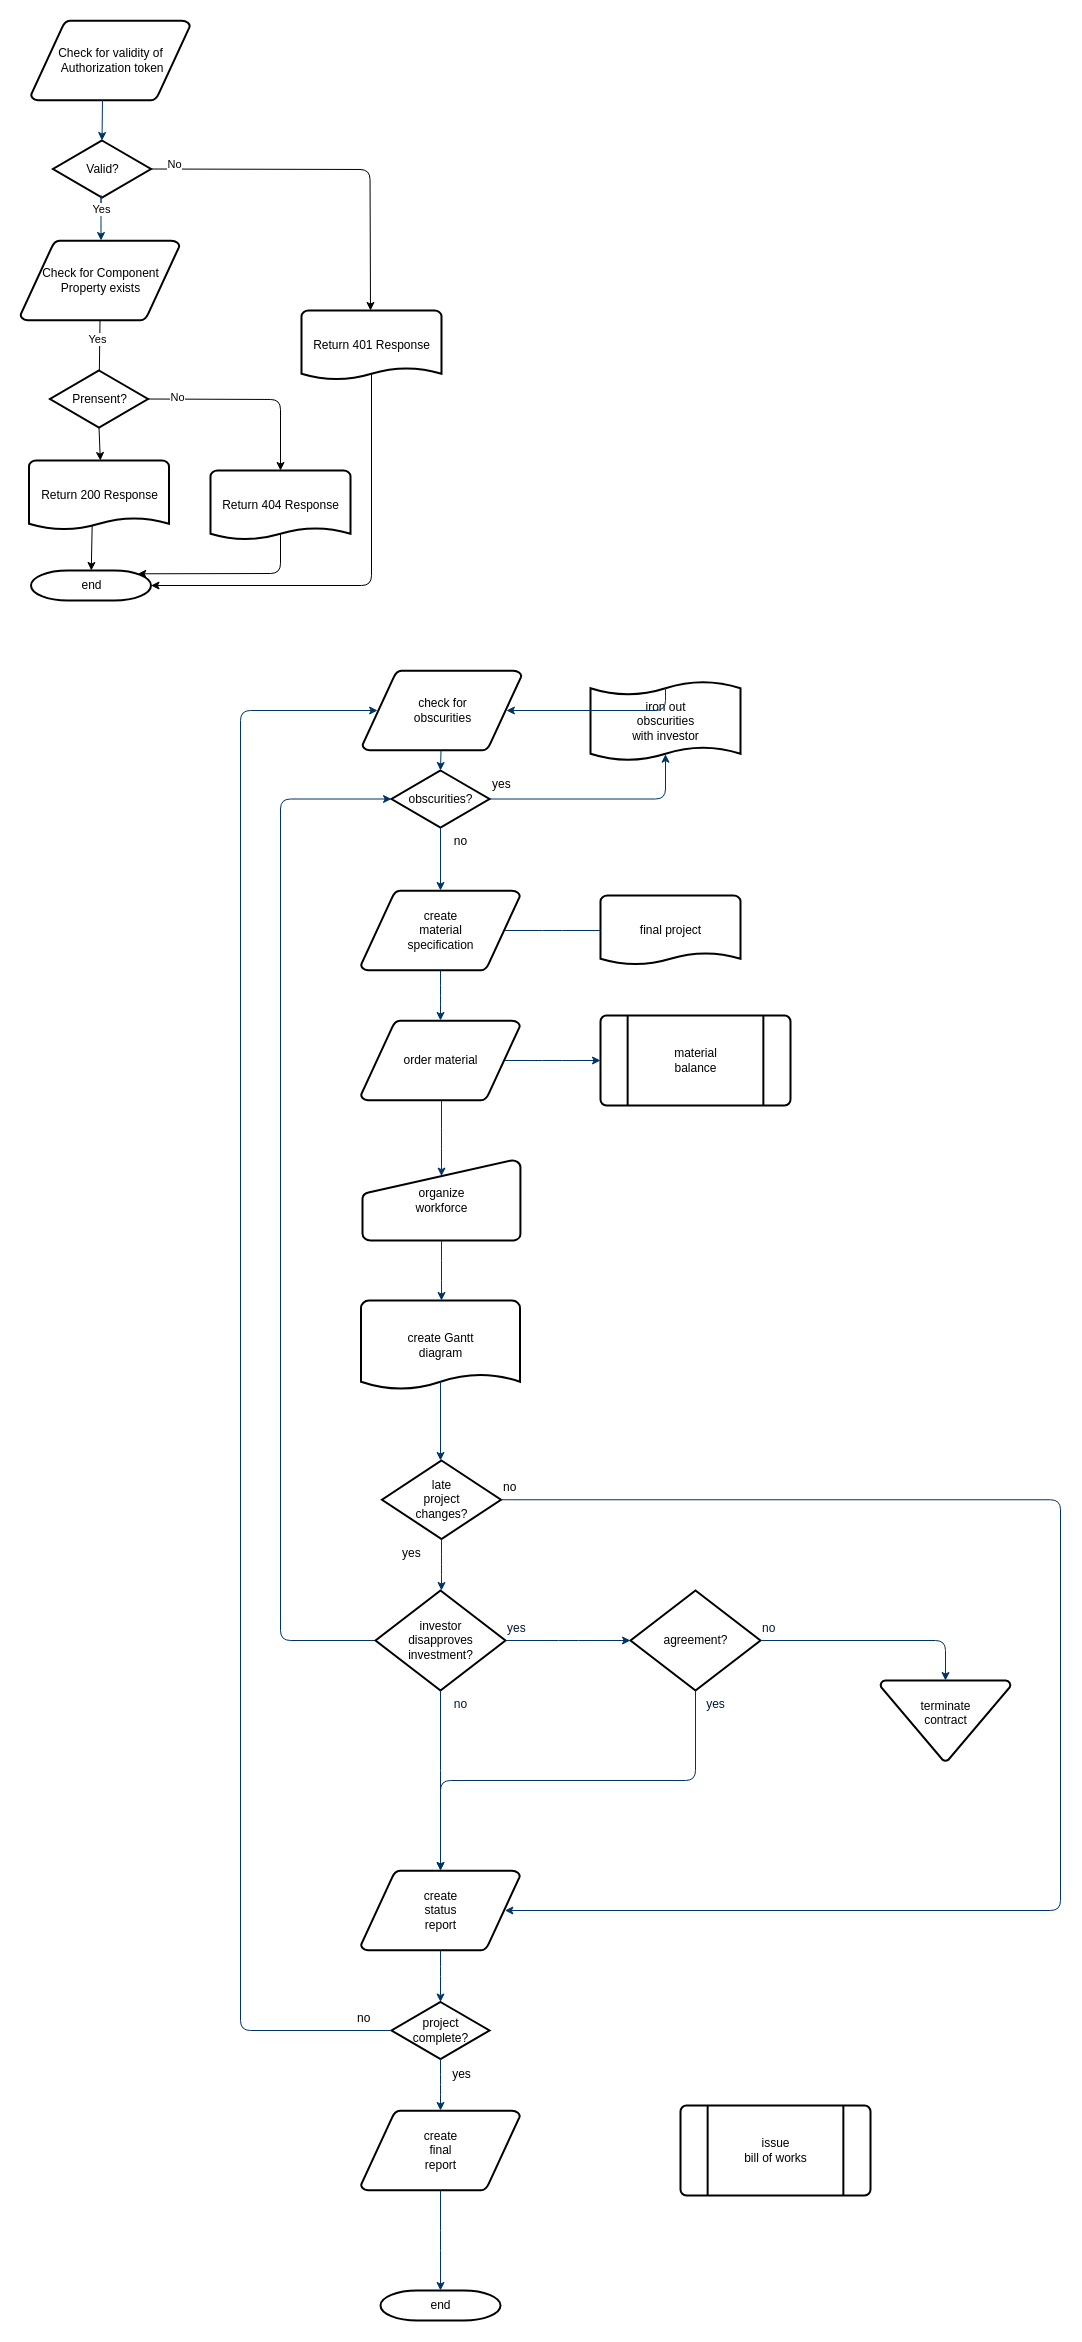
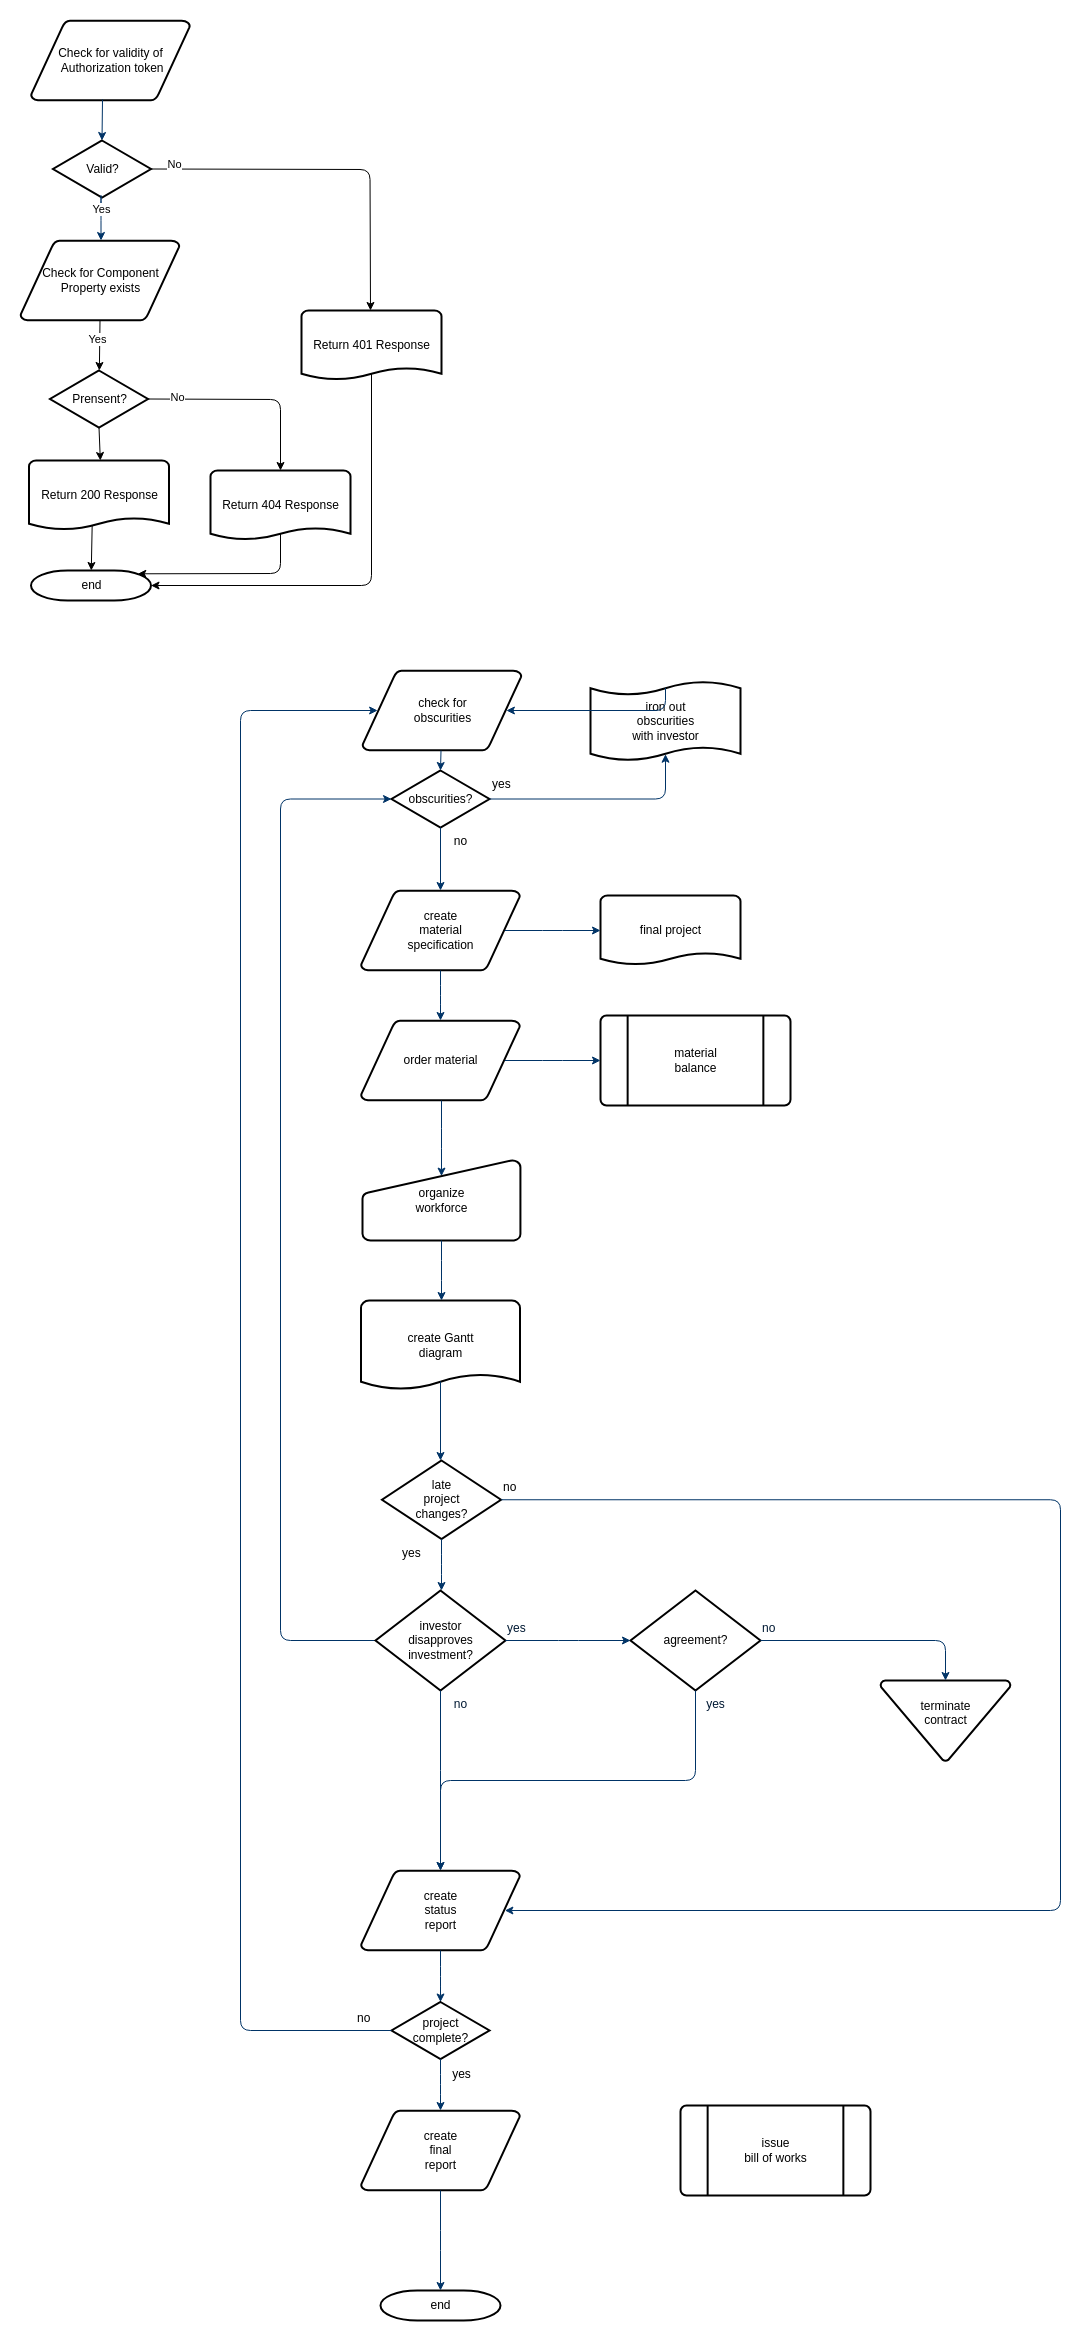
- <mxCell id="61" value="" style="endArrow=none;html=1;exitX=0.5;exitY=1;exitDx=0;exitDy=0;exitPerimeter=0;" parent="1" source="54" target="57" edge="1"><mxGeometry width="50" height="50" relative="1" as="geometry"><mxPoint x="169.5" y="520" as="sourcePoint" /><mxPoint x="219.5" y="470" as="targetPoint" /></mxGeometry></mxCell>
+ <mxCell id="61" value="" style="endArrow=classic;html=1;exitX=0.5;exitY=1;exitDx=0;exitDy=0;exitPerimeter=0;" parent="1" source="54" target="57" edge="1"><mxGeometry width="50" height="50" relative="1" as="geometry"><mxPoint x="169.5" y="520" as="sourcePoint" /><mxPoint x="219.5" y="470" as="targetPoint" /></mxGeometry></mxCell>
- <mxCell id="14" value="" style="edgeStyle=elbowEdgeStyle;elbow=horizontal;exitX=0.905;exitY=0.5;exitPerimeter=0;fontStyle=1;strokeColor=#003366;strokeWidth=1;html=1;endArrow=none;" parent="1" source="3" target="13" edge="1"><mxGeometry x="330" y="490" width="100" height="100" as="geometry"><mxPoint x="120" y="480" as="sourcePoint" /><mxPoint x="220" y="380" as="targetPoint" /></mxGeometry></mxCell>
+ <mxCell id="14" value="" style="edgeStyle=elbowEdgeStyle;elbow=horizontal;exitX=0.905;exitY=0.5;exitPerimeter=0;fontStyle=1;strokeColor=#003366;strokeWidth=1;html=1;" parent="1" source="3" target="13" edge="1"><mxGeometry x="330" y="490" width="100" height="100" as="geometry"><mxPoint x="120" y="480" as="sourcePoint" /><mxPoint x="220" y="380" as="targetPoint" /></mxGeometry></mxCell>
